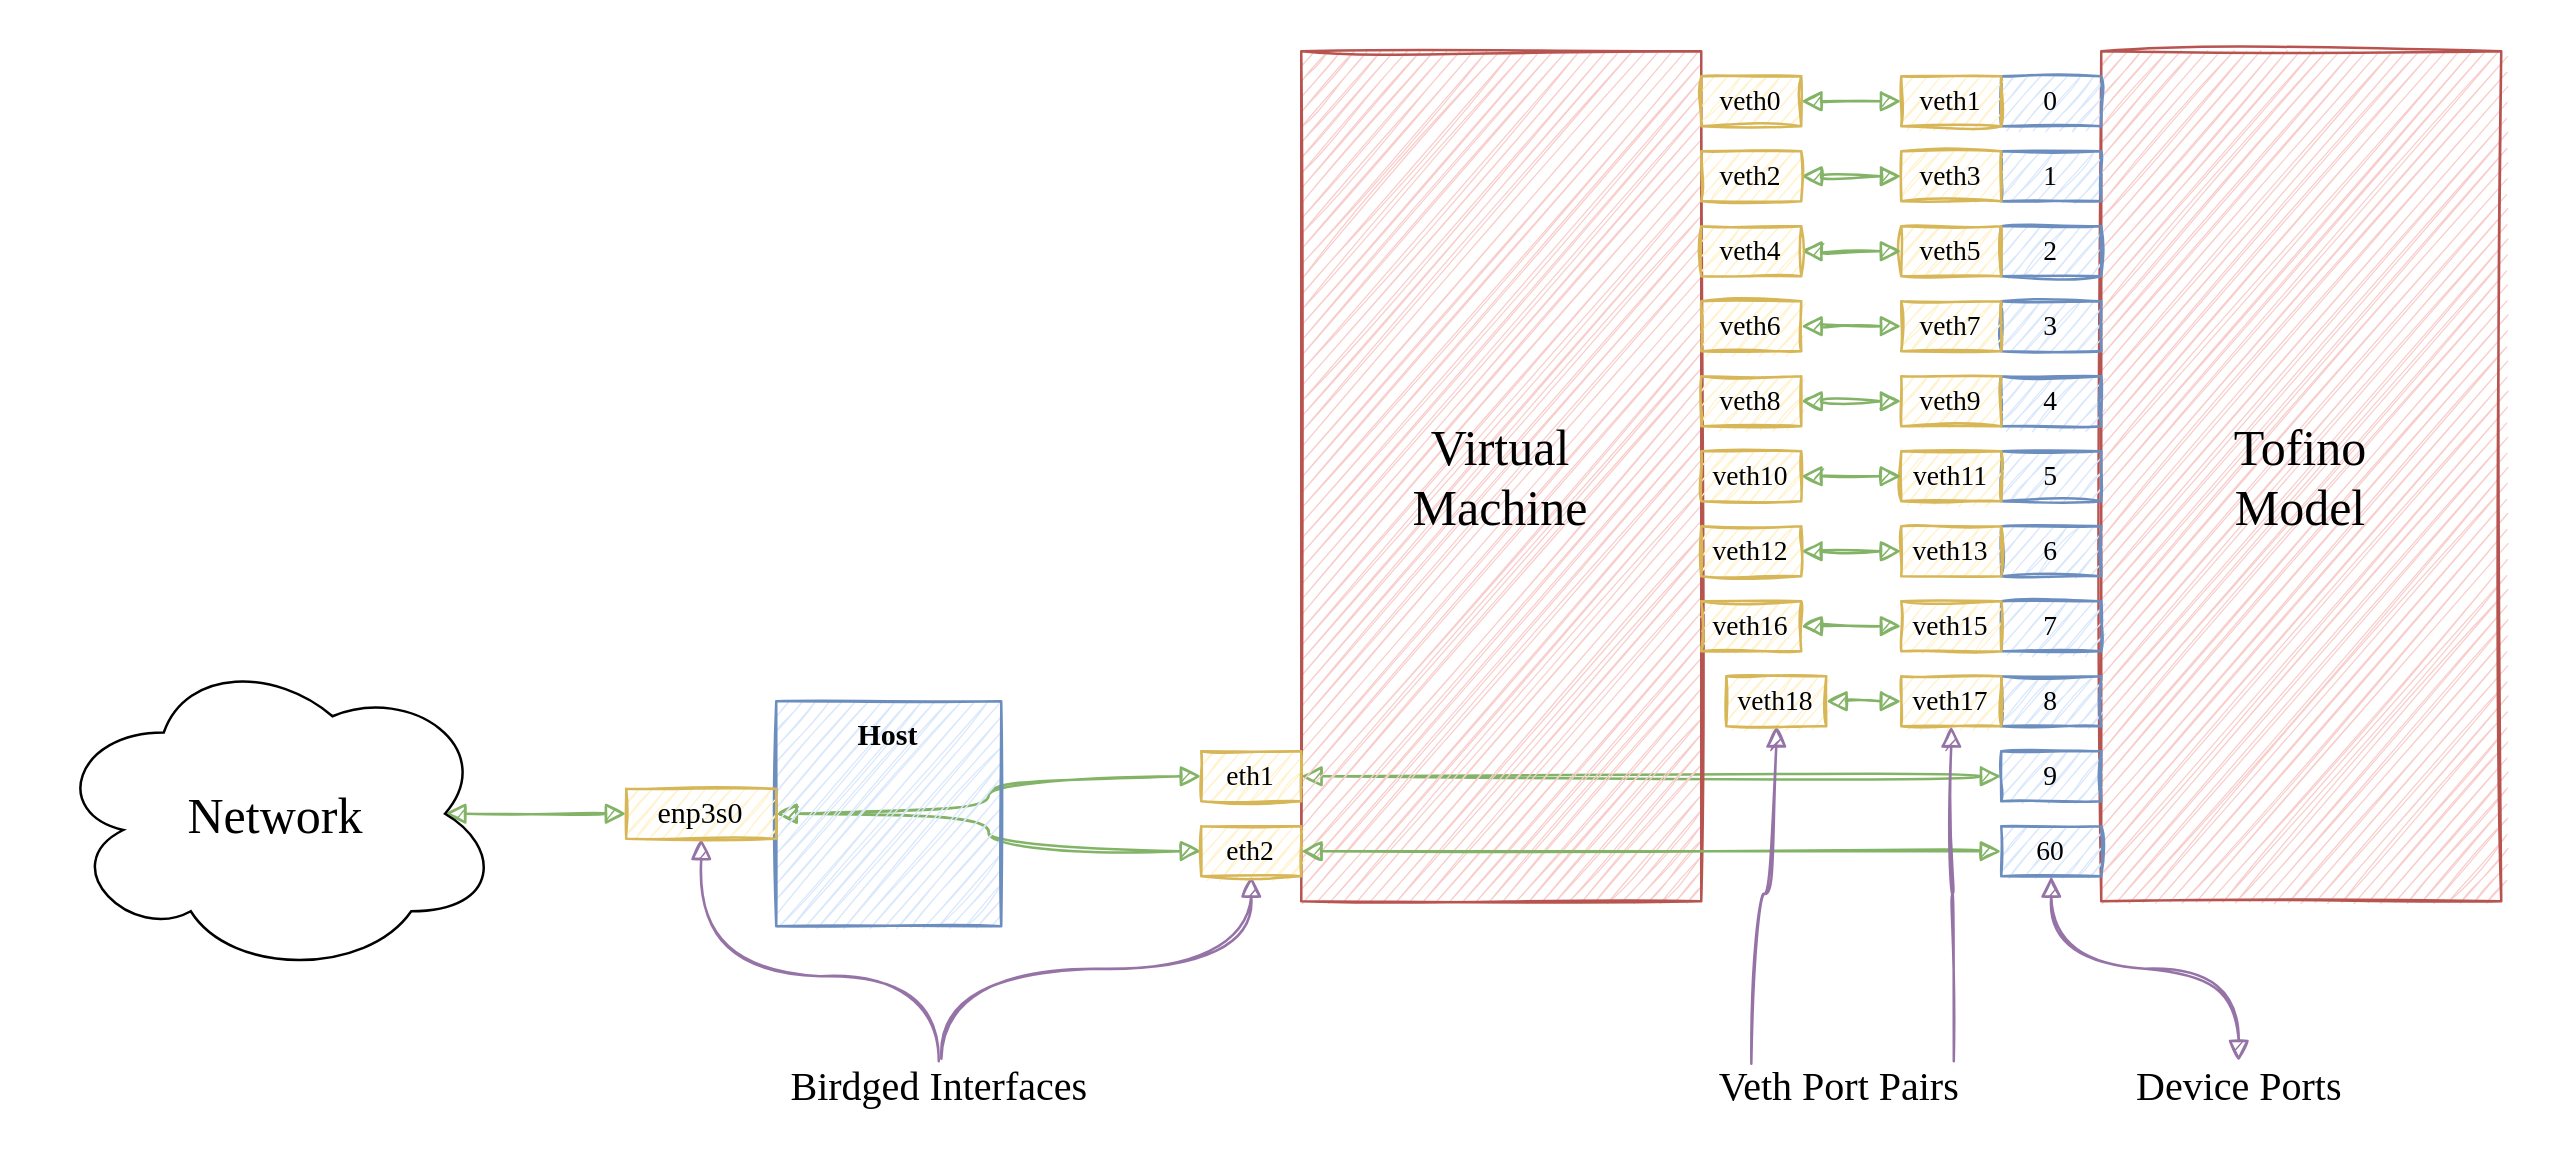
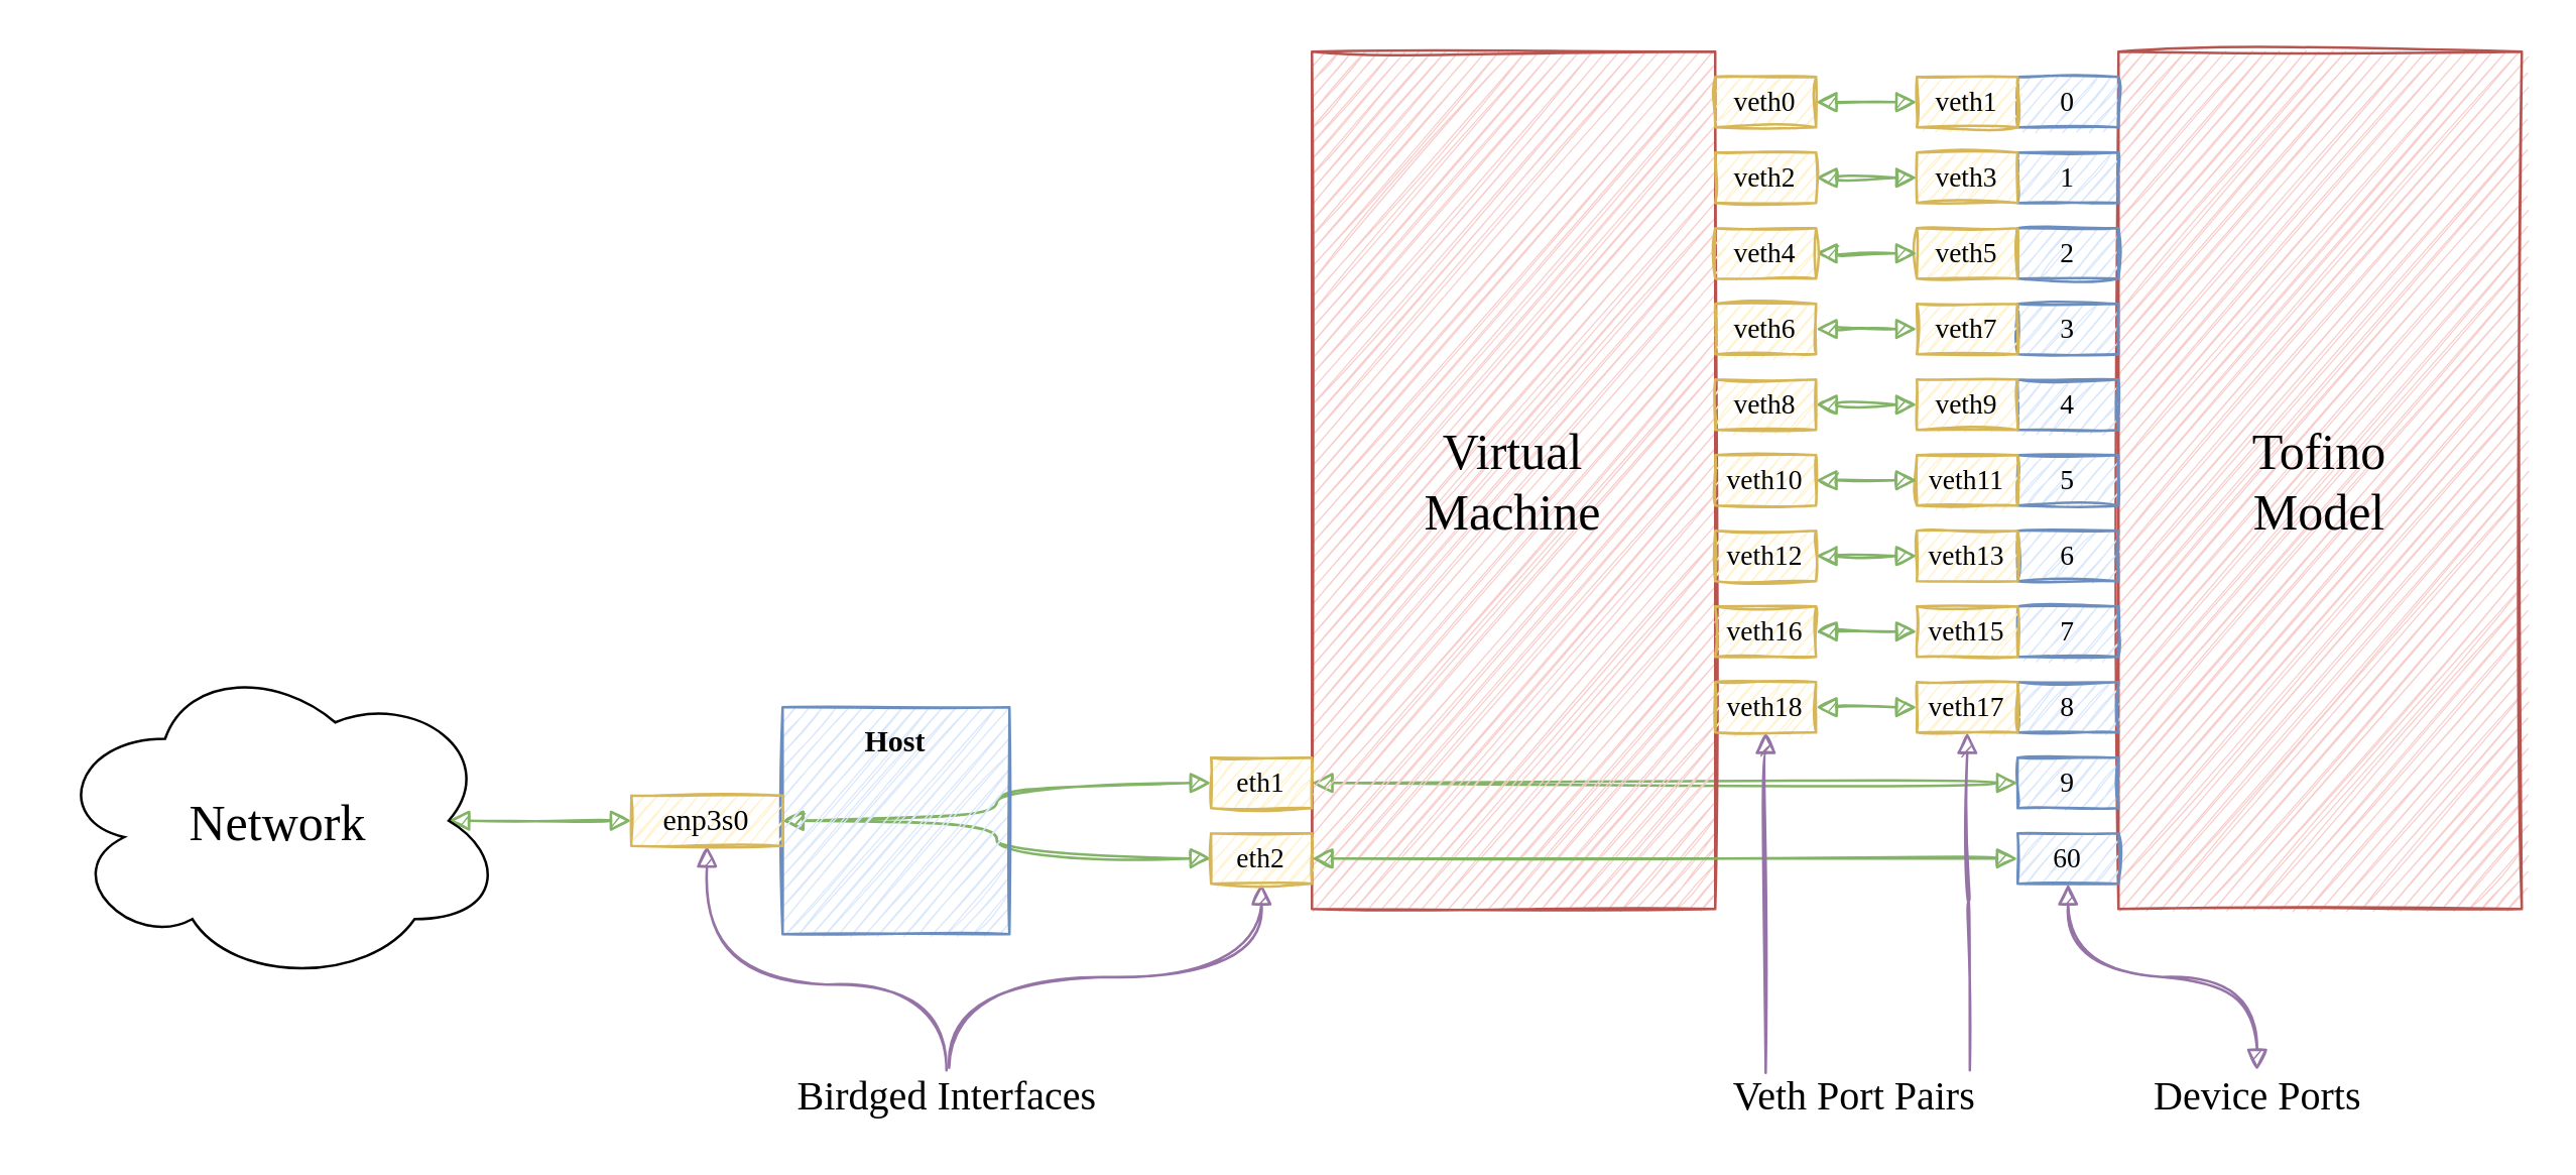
- <mxCell id="35" value="veth18" style="rounded=0;whiteSpace=wrap;html=1;fillColor=#fff2cc;strokeColor=#d6b656;sketch=1;fontFamily=Exo;fontSource=https%3A%2F%2Ffonts.googleapis.com%2Fcss%3Ffamily%3DExo;strokeWidth=1;fontSize=11;" vertex="1" parent="1"><mxGeometry x="690" y="270" width="40" height="20" as="geometry" /></mxCell>
+ <mxCell id="35" value="veth18" style="rounded=0;whiteSpace=wrap;html=1;fillColor=#fff2cc;strokeColor=#d6b656;sketch=1;fontFamily=Exo;fontSource=https%3A%2F%2Ffonts.googleapis.com%2Fcss%3Ffamily%3DExo;strokeWidth=1;fontSize=11;" vertex="1" parent="1"><mxGeometry x="680" y="270" width="40" height="20" as="geometry" /></mxCell>
